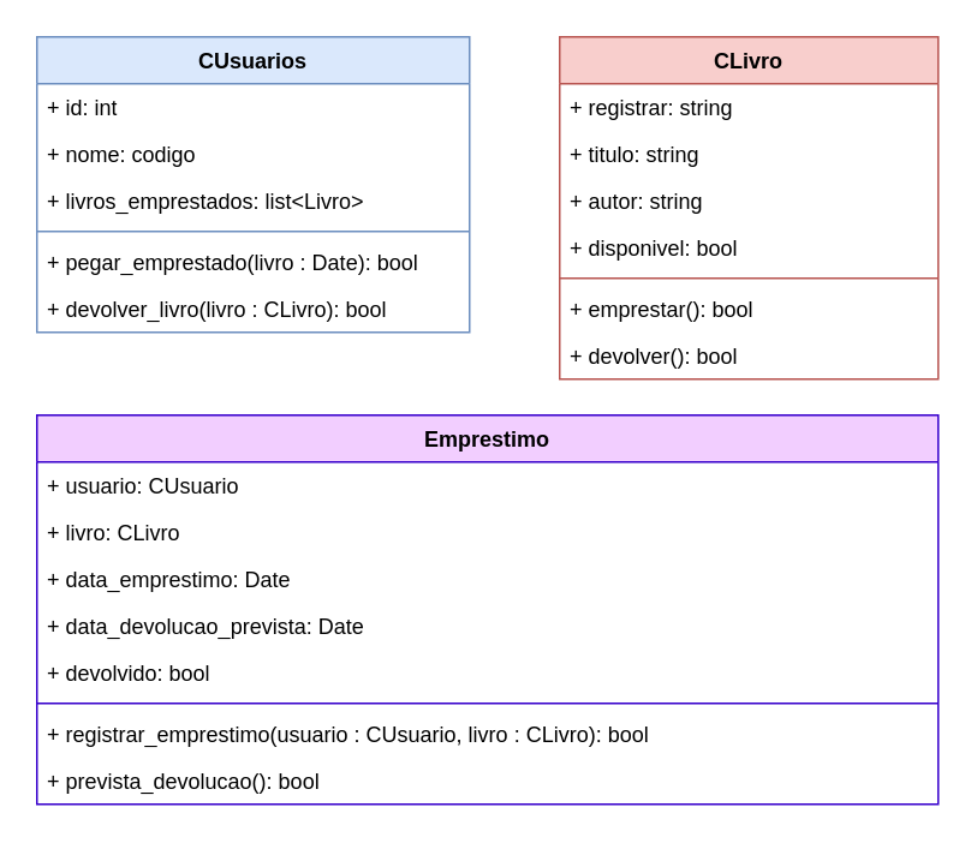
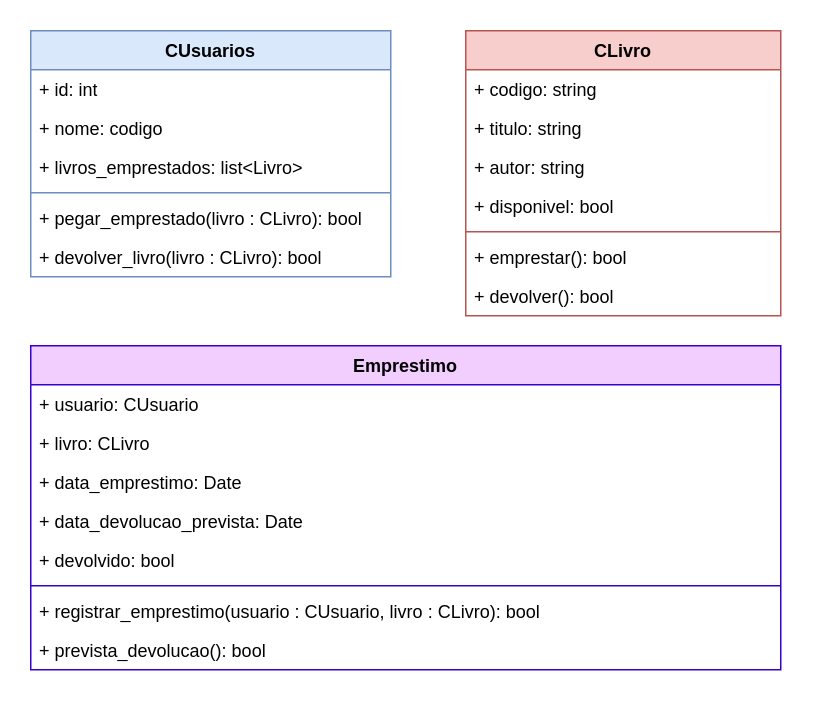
- <mxCell id="11" value="+ registrar: string" style="text;strokeColor=none;fillColor=none;align=left;verticalAlign=top;spacingLeft=4;spacingRight=4;overflow=hidden;rotatable=0;points=[[0,0.5],[1,0.5]];portConstraint=eastwest;whiteSpace=wrap;html=1;" vertex="1" parent="10"><mxGeometry y="26" width="210" height="26" as="geometry" /></mxCell>
+ <mxCell id="11" value="+ codigo: string" style="text;strokeColor=none;fillColor=none;align=left;verticalAlign=top;spacingLeft=4;spacingRight=4;overflow=hidden;rotatable=0;points=[[0,0.5],[1,0.5]];portConstraint=eastwest;whiteSpace=wrap;html=1;" vertex="1" parent="10"><mxGeometry y="26" width="210" height="26" as="geometry" /></mxCell>
- <mxCell id="7" value="+ pegar_emprestado(livro : Date): bool" style="text;strokeColor=none;fillColor=none;align=left;verticalAlign=top;spacingLeft=4;spacingRight=4;overflow=hidden;rotatable=0;points=[[0,0.5],[1,0.5]];portConstraint=eastwest;whiteSpace=wrap;html=1;" vertex="1" parent="2"><mxGeometry y="112" width="240" height="26" as="geometry" /></mxCell>
+ <mxCell id="7" value="+ pegar_emprestado(livro : CLivro): bool" style="text;strokeColor=none;fillColor=none;align=left;verticalAlign=top;spacingLeft=4;spacingRight=4;overflow=hidden;rotatable=0;points=[[0,0.5],[1,0.5]];portConstraint=eastwest;whiteSpace=wrap;html=1;" vertex="1" parent="2"><mxGeometry y="112" width="240" height="26" as="geometry" /></mxCell>
